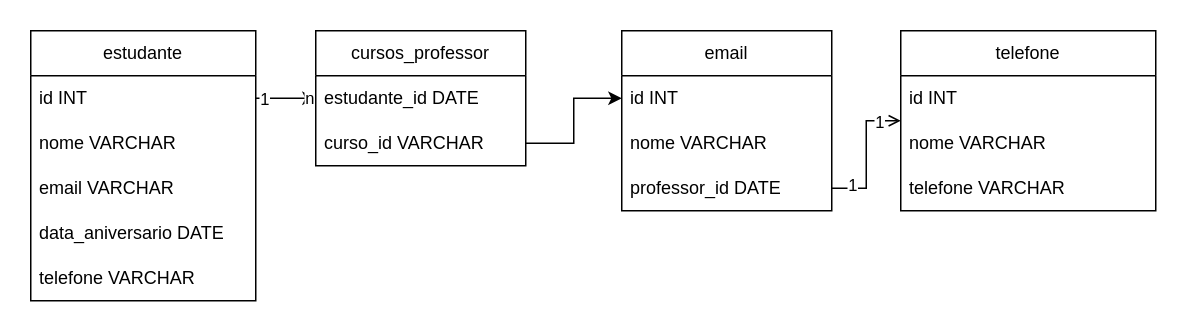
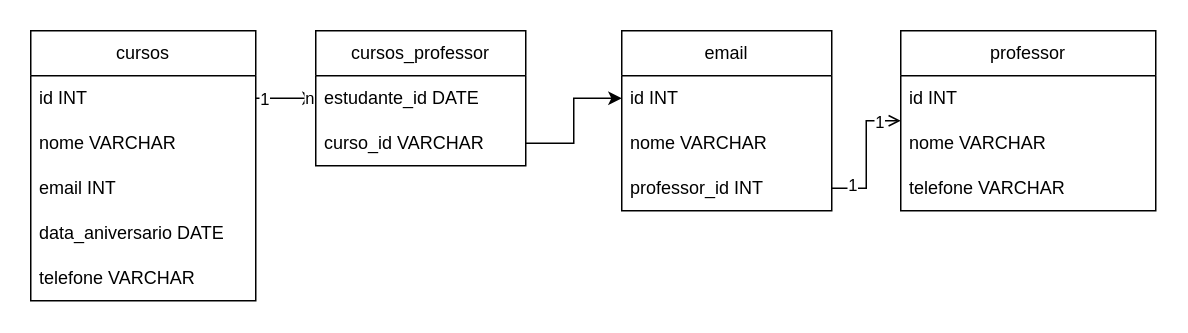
- <mxCell id="2" value="estudante" style="swimlane;fontStyle=0;childLayout=stackLayout;horizontal=1;startSize=30;horizontalStack=0;resizeParent=1;resizeParentMax=0;resizeLast=0;collapsible=1;marginBottom=0;whiteSpace=wrap;html=1;" vertex="1" parent="1"><mxGeometry x="20" y="20" width="150" height="180" as="geometry" /></mxCell>
+ <mxCell id="2" value="cursos" style="swimlane;fontStyle=0;childLayout=stackLayout;horizontal=1;startSize=30;horizontalStack=0;resizeParent=1;resizeParentMax=0;resizeLast=0;collapsible=1;marginBottom=0;whiteSpace=wrap;html=1;" vertex="1" parent="1"><mxGeometry x="20" y="20" width="150" height="180" as="geometry" /></mxCell>
- <mxCell id="12" value="telefone" style="swimlane;fontStyle=0;childLayout=stackLayout;horizontal=1;startSize=30;horizontalStack=0;resizeParent=1;resizeParentMax=0;resizeLast=0;collapsible=1;marginBottom=0;whiteSpace=wrap;html=1;" vertex="1" parent="1"><mxGeometry x="600" y="20" width="170" height="120" as="geometry" /></mxCell>
+ <mxCell id="12" value="professor" style="swimlane;fontStyle=0;childLayout=stackLayout;horizontal=1;startSize=30;horizontalStack=0;resizeParent=1;resizeParentMax=0;resizeLast=0;collapsible=1;marginBottom=0;whiteSpace=wrap;html=1;" vertex="1" parent="1"><mxGeometry x="600" y="20" width="170" height="120" as="geometry" /></mxCell>
- <mxCell id="5" value="email VARCHAR" style="text;strokeColor=none;fillColor=none;align=left;verticalAlign=middle;spacingLeft=4;spacingRight=4;overflow=hidden;points=[[0,0.5],[1,0.5]];portConstraint=eastwest;rotatable=0;whiteSpace=wrap;html=1;" vertex="1" parent="2"><mxGeometry y="90" width="150" height="30" as="geometry" /></mxCell>
+ <mxCell id="5" value="email INT" style="text;strokeColor=none;fillColor=none;align=left;verticalAlign=middle;spacingLeft=4;spacingRight=4;overflow=hidden;points=[[0,0.5],[1,0.5]];portConstraint=eastwest;rotatable=0;whiteSpace=wrap;html=1;" vertex="1" parent="2"><mxGeometry y="90" width="150" height="30" as="geometry" /></mxCell>
- <mxCell id="11" value="professor_id DATE" style="text;strokeColor=none;fillColor=none;align=left;verticalAlign=middle;spacingLeft=4;spacingRight=4;overflow=hidden;points=[[0,0.5],[1,0.5]];portConstraint=eastwest;rotatable=0;whiteSpace=wrap;html=1;" vertex="1" parent="8"><mxGeometry y="90" width="140" height="30" as="geometry" /></mxCell>
+ <mxCell id="11" value="professor_id INT" style="text;strokeColor=none;fillColor=none;align=left;verticalAlign=middle;spacingLeft=4;spacingRight=4;overflow=hidden;points=[[0,0.5],[1,0.5]];portConstraint=eastwest;rotatable=0;whiteSpace=wrap;html=1;" vertex="1" parent="8"><mxGeometry y="90" width="140" height="30" as="geometry" /></mxCell>
